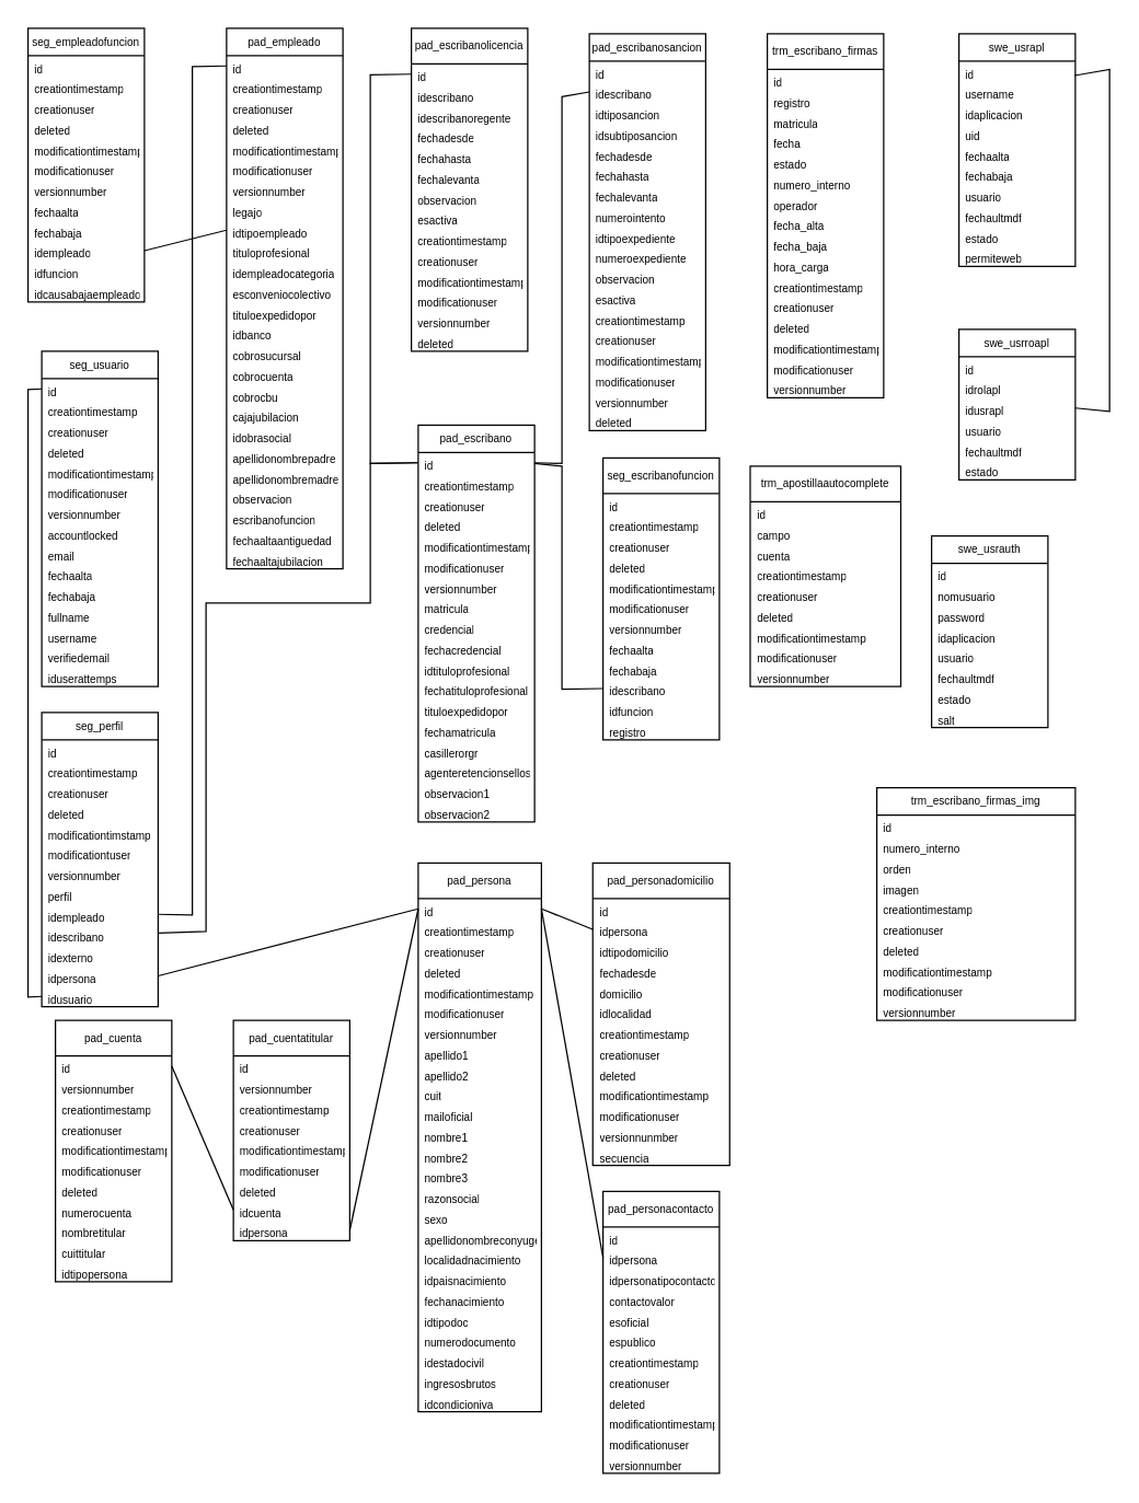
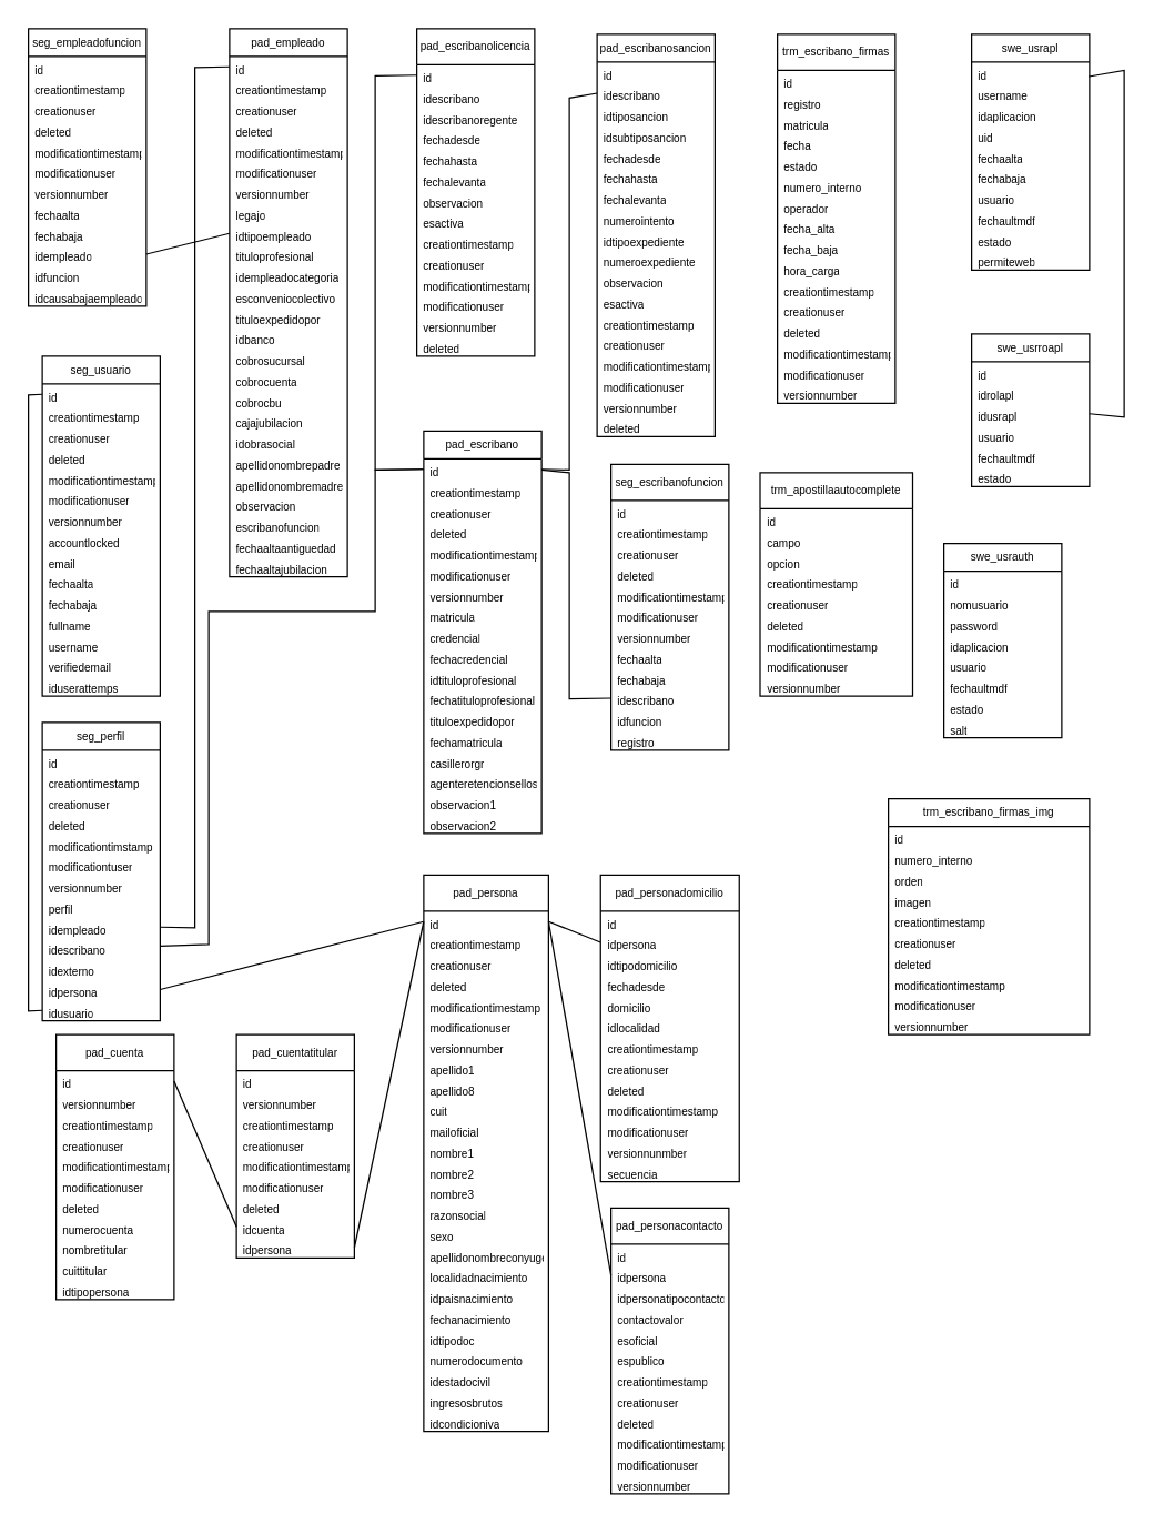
- <mxCell id="215" value="cuenta" style="text;strokeColor=none;fillColor=none;spacingLeft=4;spacingRight=4;overflow=hidden;rotatable=0;points=[[0,0.5],[1,0.5]];portConstraint=eastwest;fontSize=8;whiteSpace=wrap;html=1;arcSize=15;spacing=1;labelBackgroundColor=none;" vertex="1" parent="212"><mxGeometry y="56" width="110" height="15" as="geometry" /></mxCell>
+ <mxCell id="215" value="opcion" style="text;strokeColor=none;fillColor=none;spacingLeft=4;spacingRight=4;overflow=hidden;rotatable=0;points=[[0,0.5],[1,0.5]];portConstraint=eastwest;fontSize=8;whiteSpace=wrap;html=1;arcSize=15;spacing=1;labelBackgroundColor=none;" vertex="1" parent="212"><mxGeometry y="56" width="110" height="15" as="geometry" /></mxCell>
- <mxCell id="181" value="apellido2" style="text;strokeColor=none;fillColor=none;spacingLeft=4;spacingRight=4;overflow=hidden;rotatable=0;points=[[0,0.5],[1,0.5]];portConstraint=eastwest;fontSize=8;whiteSpace=wrap;html=1;arcSize=15;spacing=1;labelBackgroundColor=none;" vertex="1" parent="172"><mxGeometry y="146" width="90" height="15" as="geometry" /></mxCell>
+ <mxCell id="181" value="apellido8" style="text;strokeColor=none;fillColor=none;spacingLeft=4;spacingRight=4;overflow=hidden;rotatable=0;points=[[0,0.5],[1,0.5]];portConstraint=eastwest;fontSize=8;whiteSpace=wrap;html=1;arcSize=15;spacing=1;labelBackgroundColor=none;" vertex="1" parent="172"><mxGeometry y="146" width="90" height="15" as="geometry" /></mxCell>
